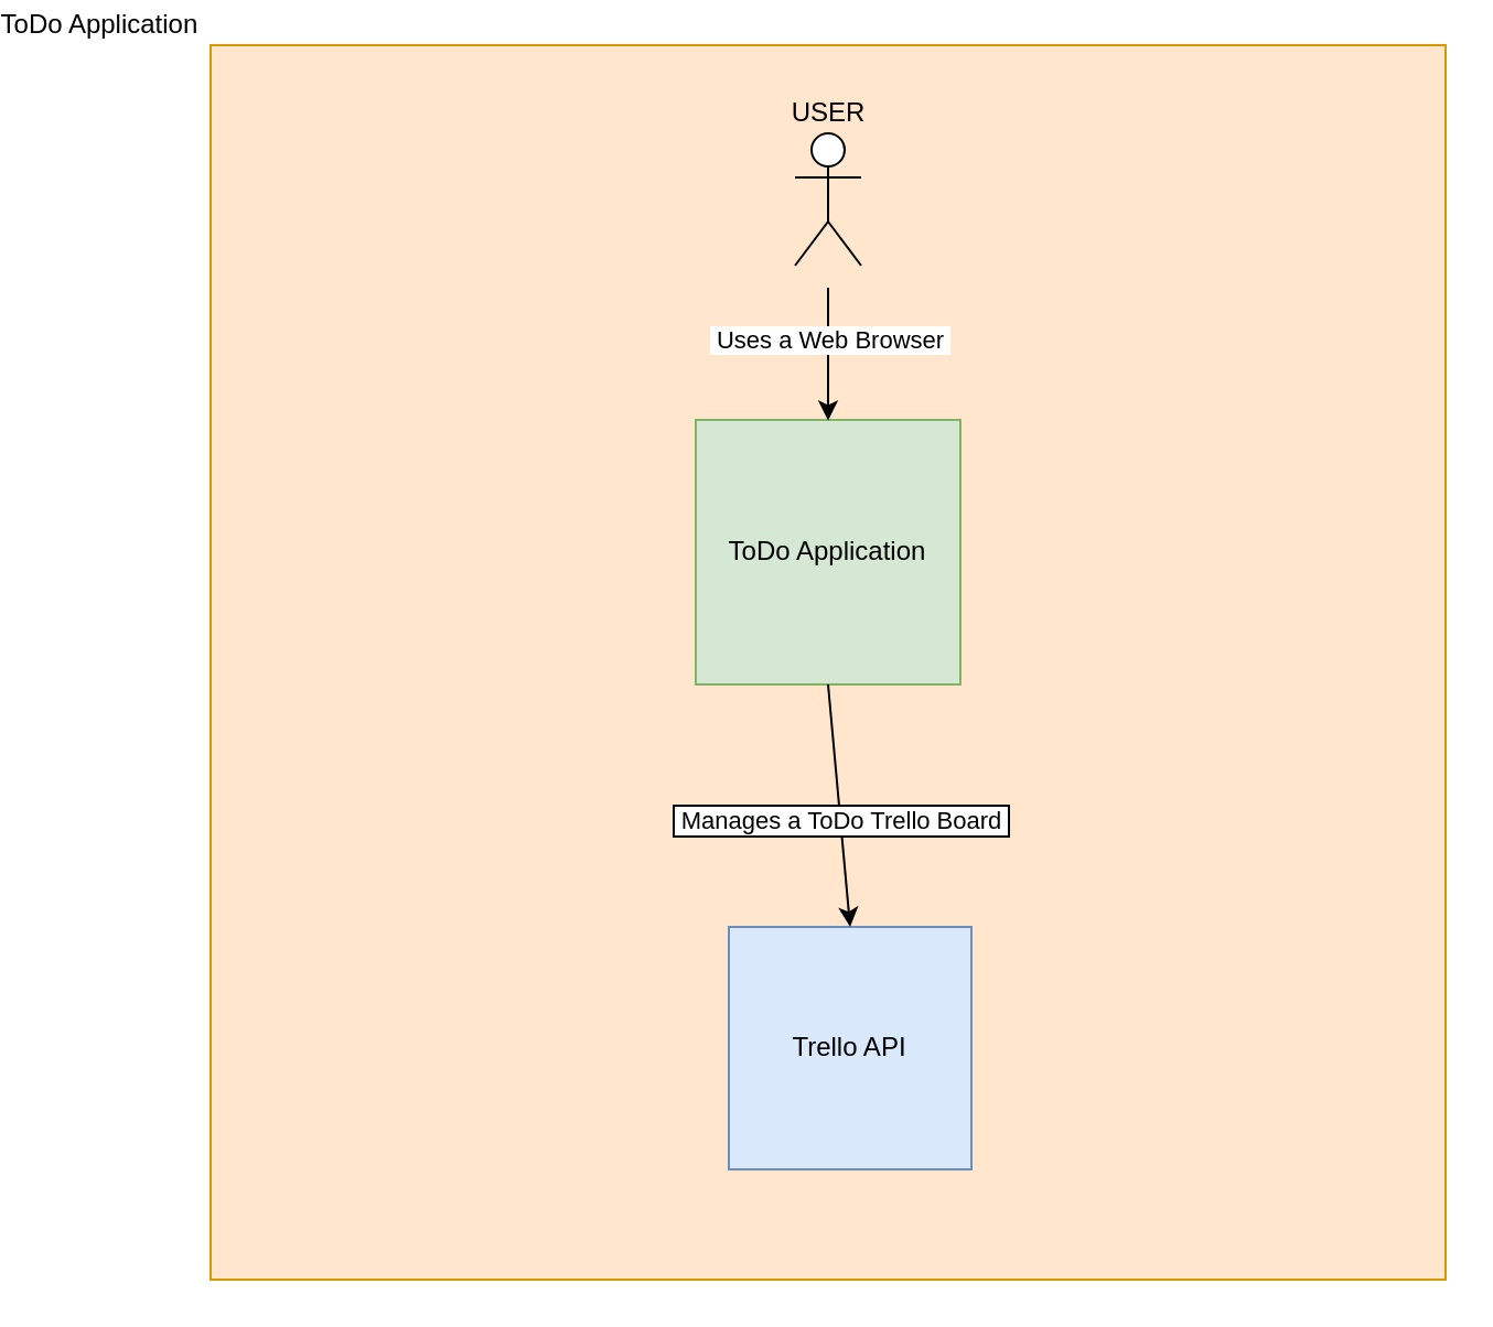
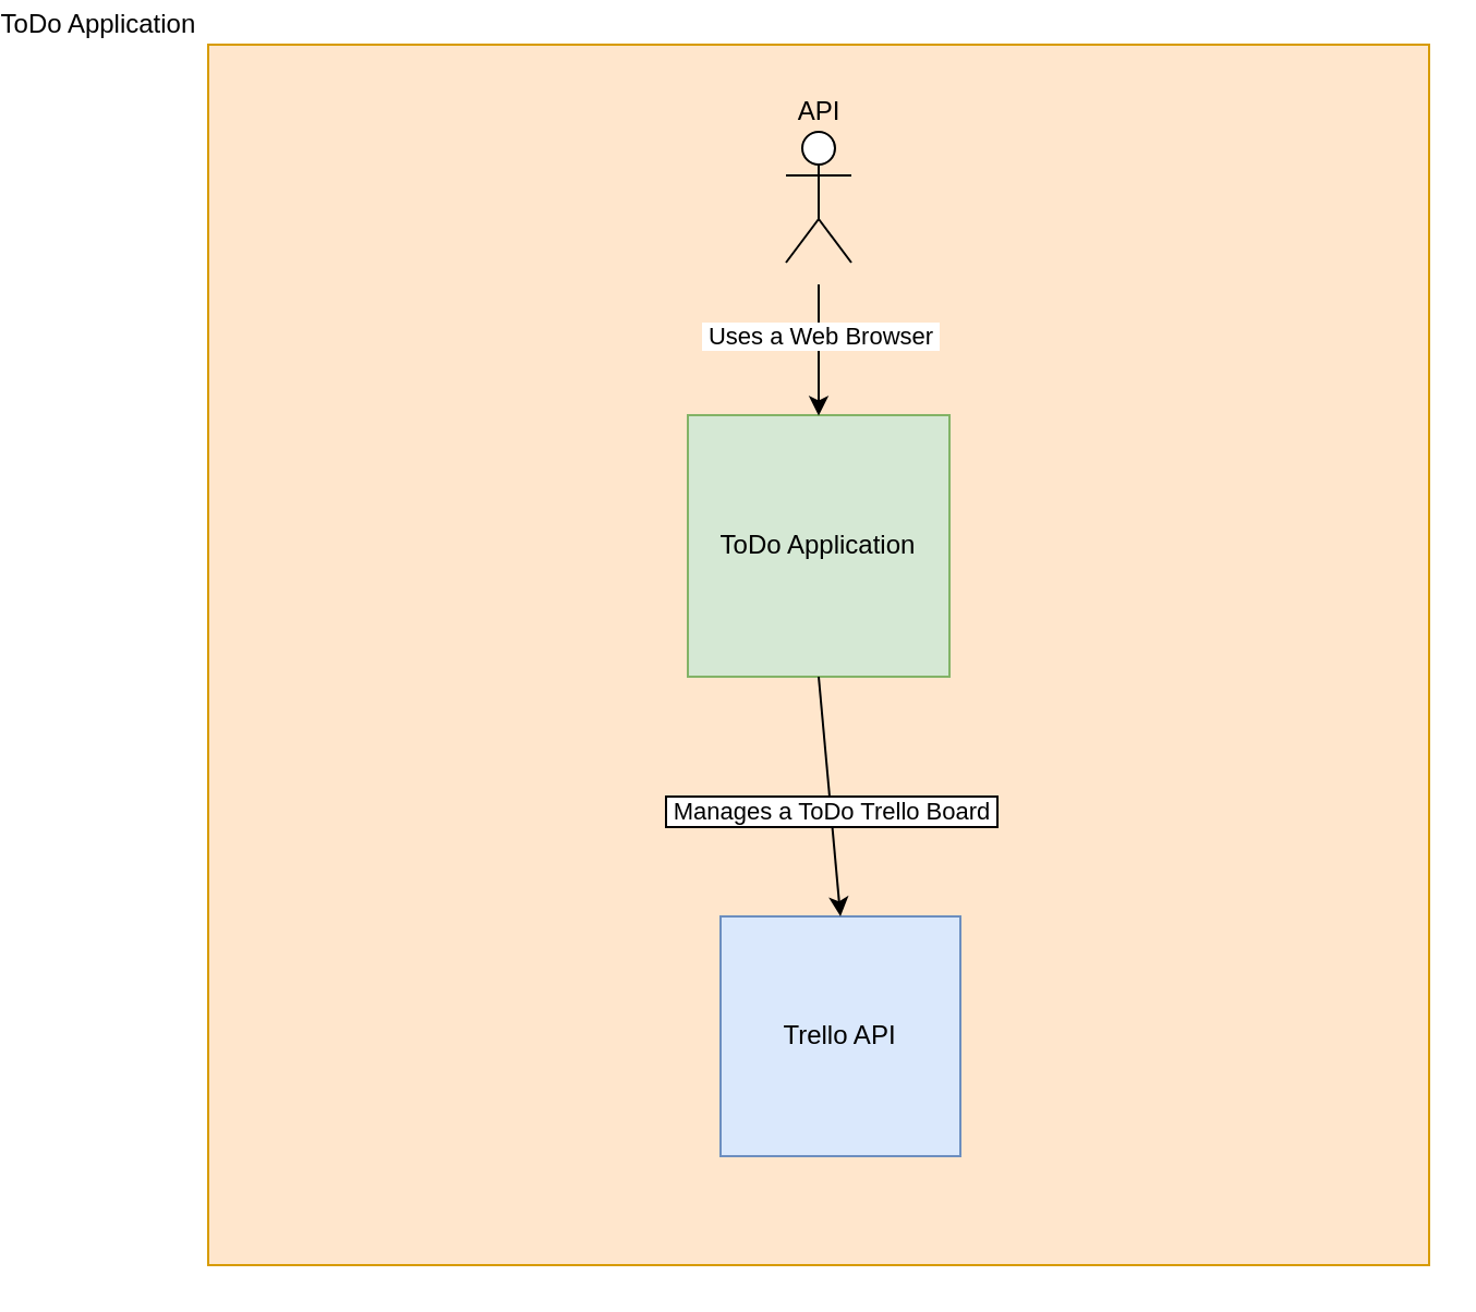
- <mxCell id="3" value="USER" style="shape=umlActor;verticalLabelPosition=top;verticalAlign=bottom;html=1;outlineConnect=0;labelPosition=center;align=center;" vertex="1" parent="1"><mxGeometry x="285" y="60" width="30" height="60" as="geometry" /></mxCell>
+ <mxCell id="3" value="API" style="shape=umlActor;verticalLabelPosition=top;verticalAlign=bottom;html=1;outlineConnect=0;labelPosition=center;align=center;" vertex="1" parent="1"><mxGeometry x="285" y="60" width="30" height="60" as="geometry" /></mxCell>
